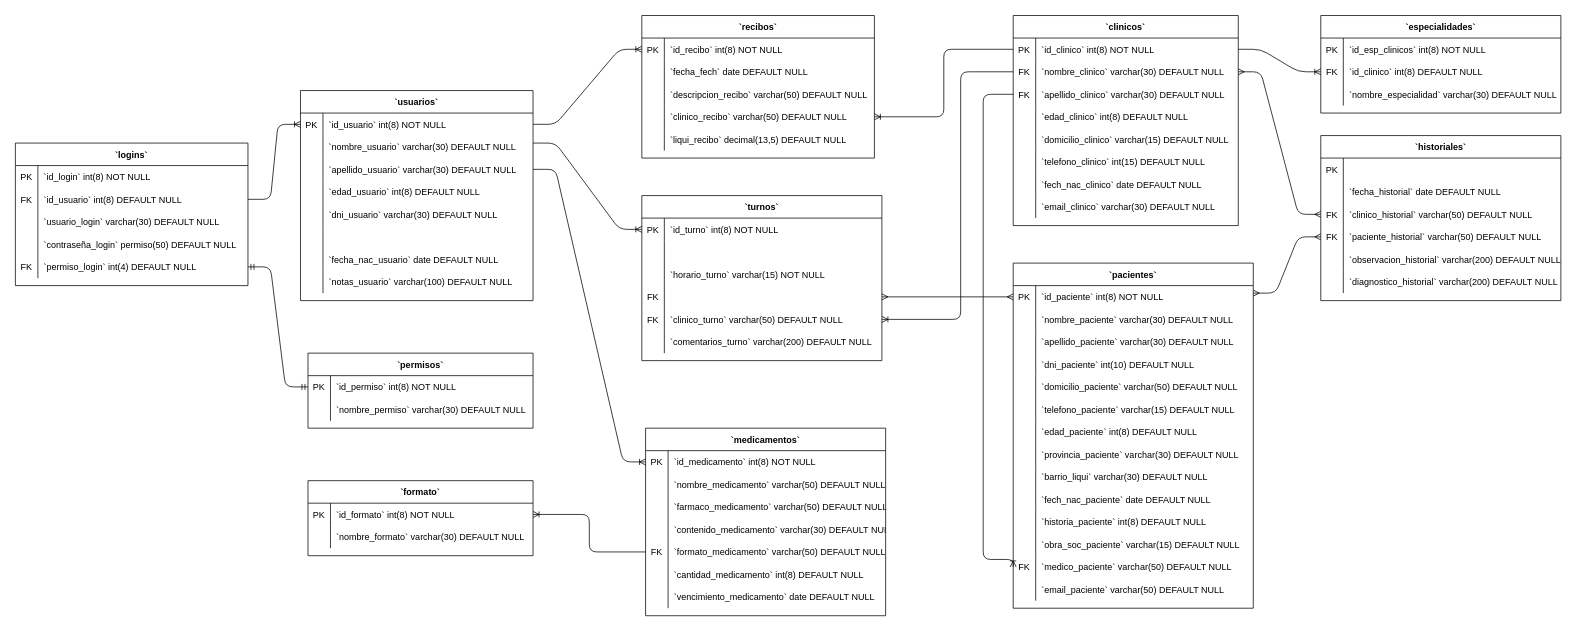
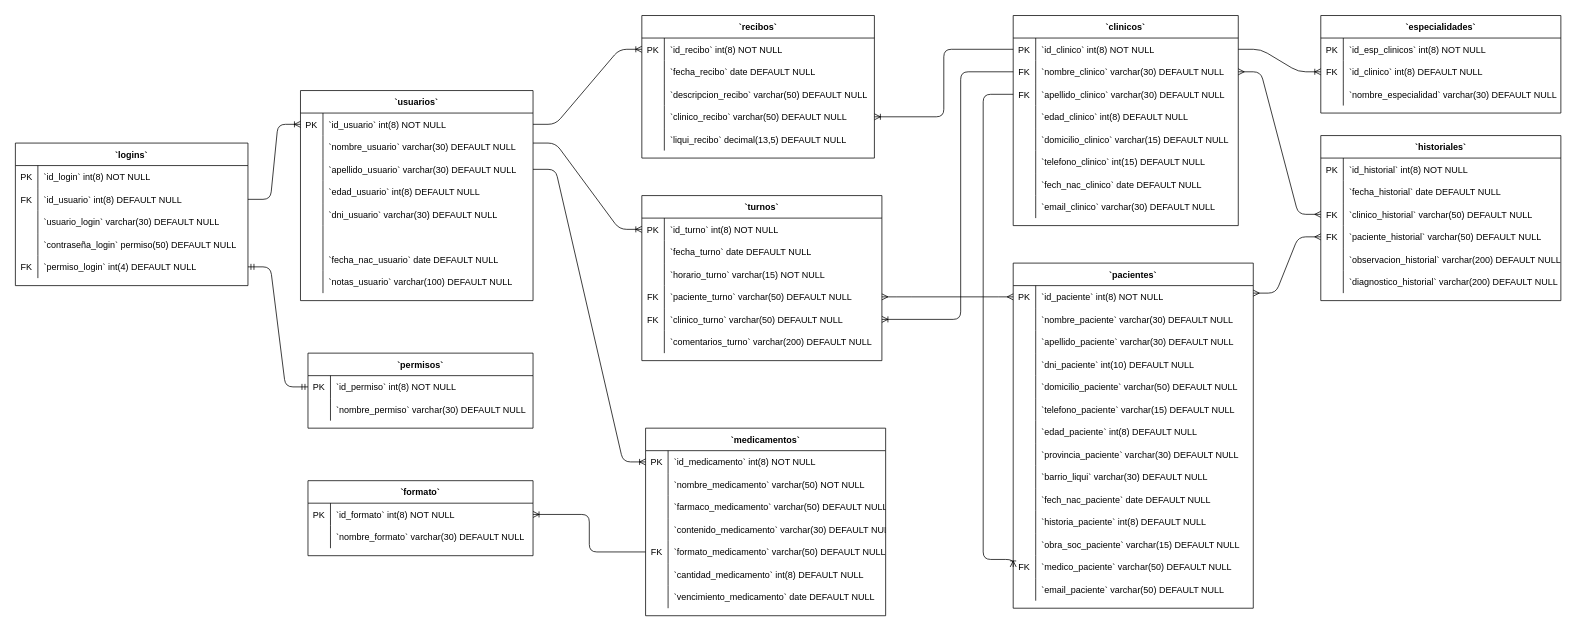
- <mxCell id="165" value="`fecha_fech` date DEFAULT NULL" style="shape=partialRectangle;overflow=hidden;connectable=0;fillColor=none;top=0;left=0;bottom=0;right=0;align=left;spacingLeft=6;" parent="163" vertex="1"><mxGeometry x="30" width="280" height="30" as="geometry" /></mxCell>
+ <mxCell id="165" value="`fecha_recibo` date DEFAULT NULL" style="shape=partialRectangle;overflow=hidden;connectable=0;fillColor=none;top=0;left=0;bottom=0;right=0;align=left;spacingLeft=6;" parent="163" vertex="1"><mxGeometry x="30" width="280" height="30" as="geometry" /></mxCell>
+ <mxCell id="93" value="`id_historial` int(8) NOT NULL" style="shape=partialRectangle;overflow=hidden;connectable=0;fillColor=none;top=0;left=0;bottom=0;right=0;align=left;spacingLeft=6;" parent="91" vertex="1"><mxGeometry x="30" width="290" height="30" as="geometry" /></mxCell>
+ <mxCell id="115" value="`fecha_turno` date DEFAULT NULL" style="shape=partialRectangle;overflow=hidden;connectable=0;fillColor=none;top=0;left=0;bottom=0;right=0;align=left;spacingLeft=6;" parent="113" vertex="1"><mxGeometry x="30" width="290" height="30" as="geometry" /></mxCell>
+ <mxCell id="121" value="`paciente_turno` varchar(50) DEFAULT NULL" style="shape=partialRectangle;overflow=hidden;connectable=0;fillColor=none;top=0;left=0;bottom=0;right=0;align=left;spacingLeft=6;" parent="119" vertex="1"><mxGeometry x="30" width="290" height="30" as="geometry" /></mxCell>
- <mxCell id="134" value="`nombre_medicamento` varchar(50) DEFAULT NULL" style="shape=partialRectangle;overflow=hidden;connectable=0;fillColor=none;top=0;left=0;bottom=0;right=0;align=left;spacingLeft=6;" parent="132" vertex="1"><mxGeometry x="30" width="290" height="30" as="geometry" /></mxCell>
+ <mxCell id="134" value="`nombre_medicamento` varchar(50) NOT NULL" style="shape=partialRectangle;overflow=hidden;connectable=0;fillColor=none;top=0;left=0;bottom=0;right=0;align=left;spacingLeft=6;" parent="132" vertex="1"><mxGeometry x="30" width="290" height="30" as="geometry" /></mxCell>
